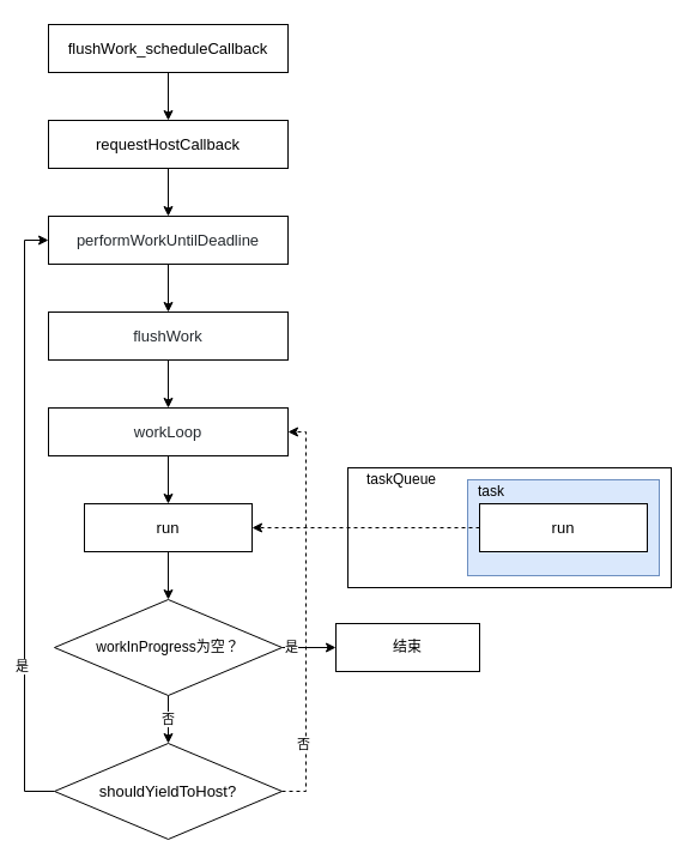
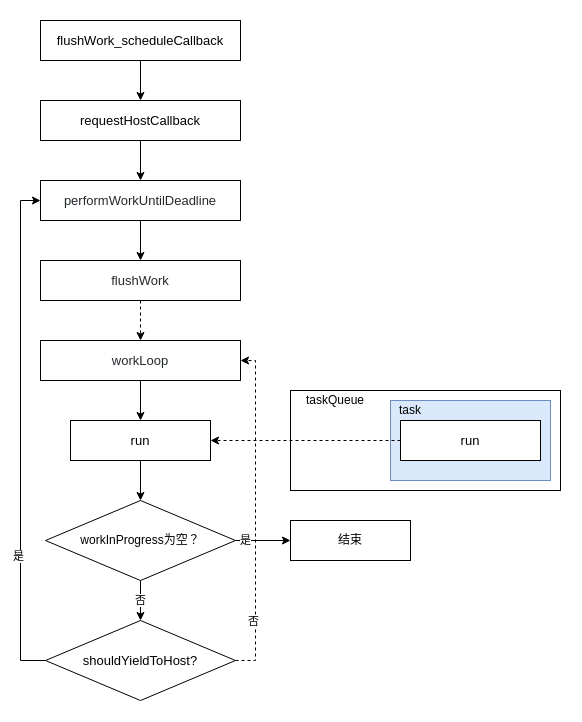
- <mxCell id="12" value="" style="edgeStyle=orthogonalEdgeStyle;rounded=0;orthogonalLoop=1;jettySize=auto;html=1;" edge="1" parent="1" source="13" target="15"><mxGeometry relative="1" as="geometry" /></mxCell>
+ <mxCell id="12" value="" style="edgeStyle=orthogonalEdgeStyle;rounded=0;orthogonalLoop=1;jettySize=auto;html=1;dashed=1;" edge="1" parent="1" source="13" target="15"><mxGeometry relative="1" as="geometry" /></mxCell>
- <mxCell id="29" value="结束" style="rounded=0;whiteSpace=wrap;html=1;" vertex="1" parent="1"><mxGeometry x="280" y="520" width="120" height="40" as="geometry" /></mxCell>
+ <mxCell id="29" value="结束" style="rounded=0;whiteSpace=wrap;html=1;" vertex="1" parent="1"><mxGeometry x="290" y="520" width="120" height="40" as="geometry" /></mxCell>
